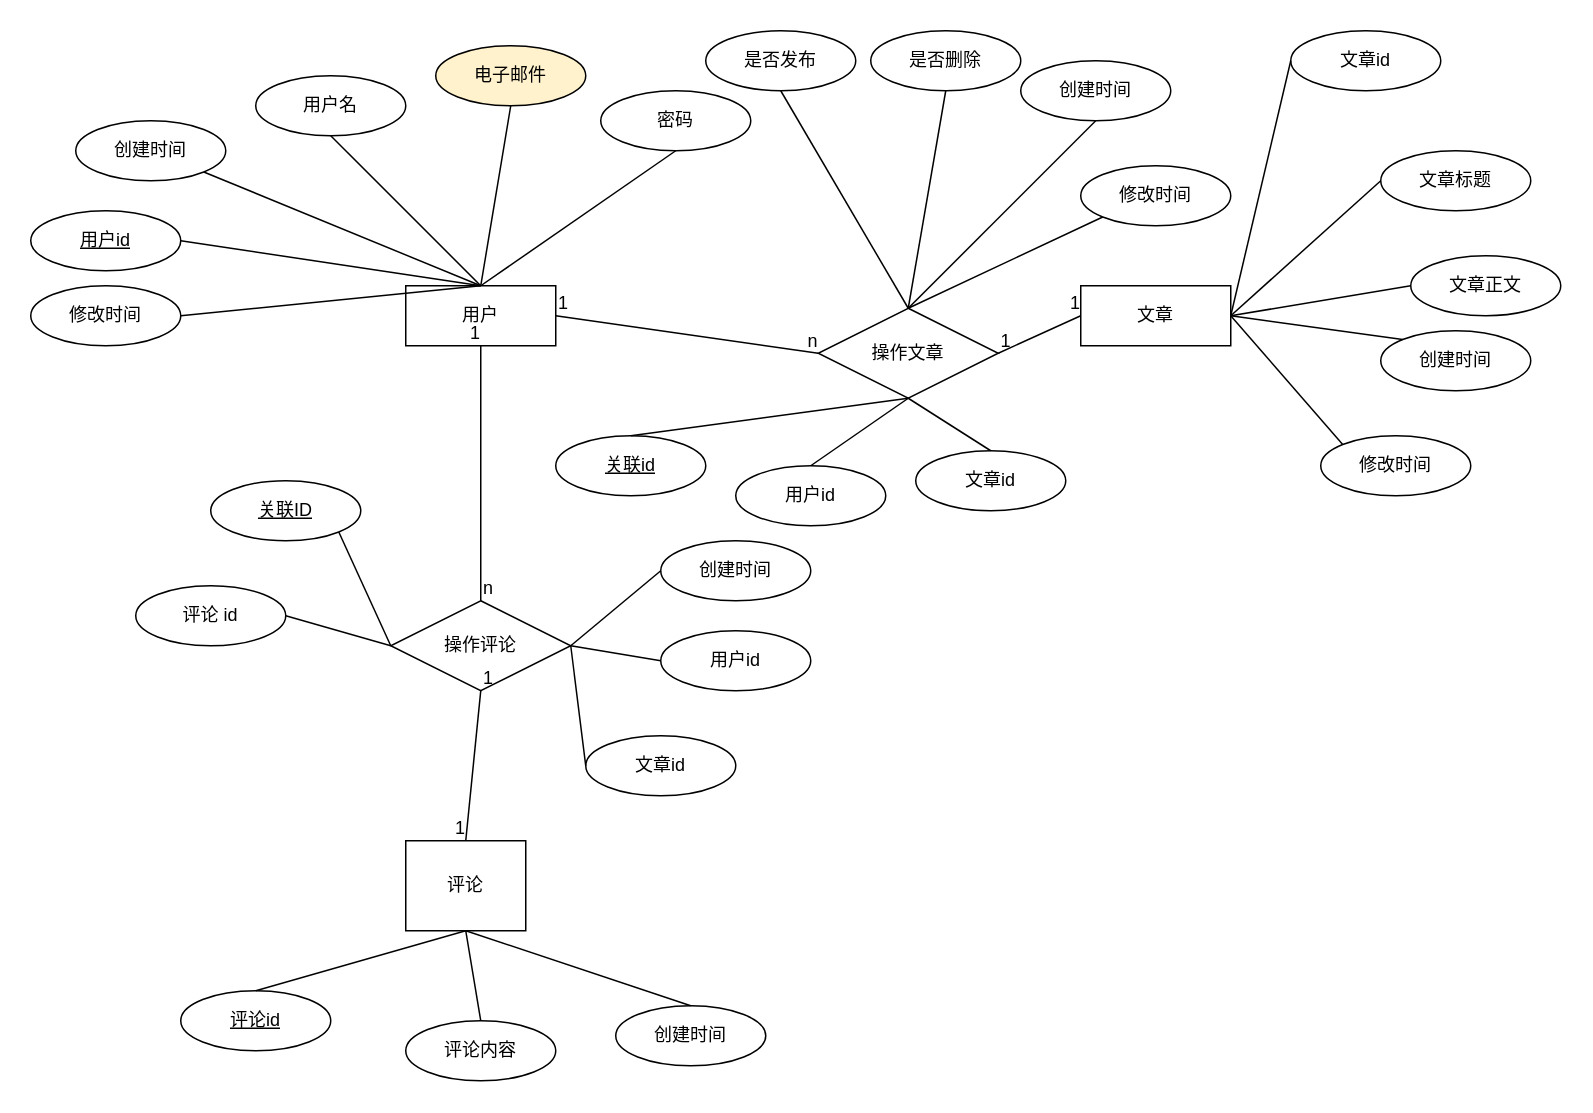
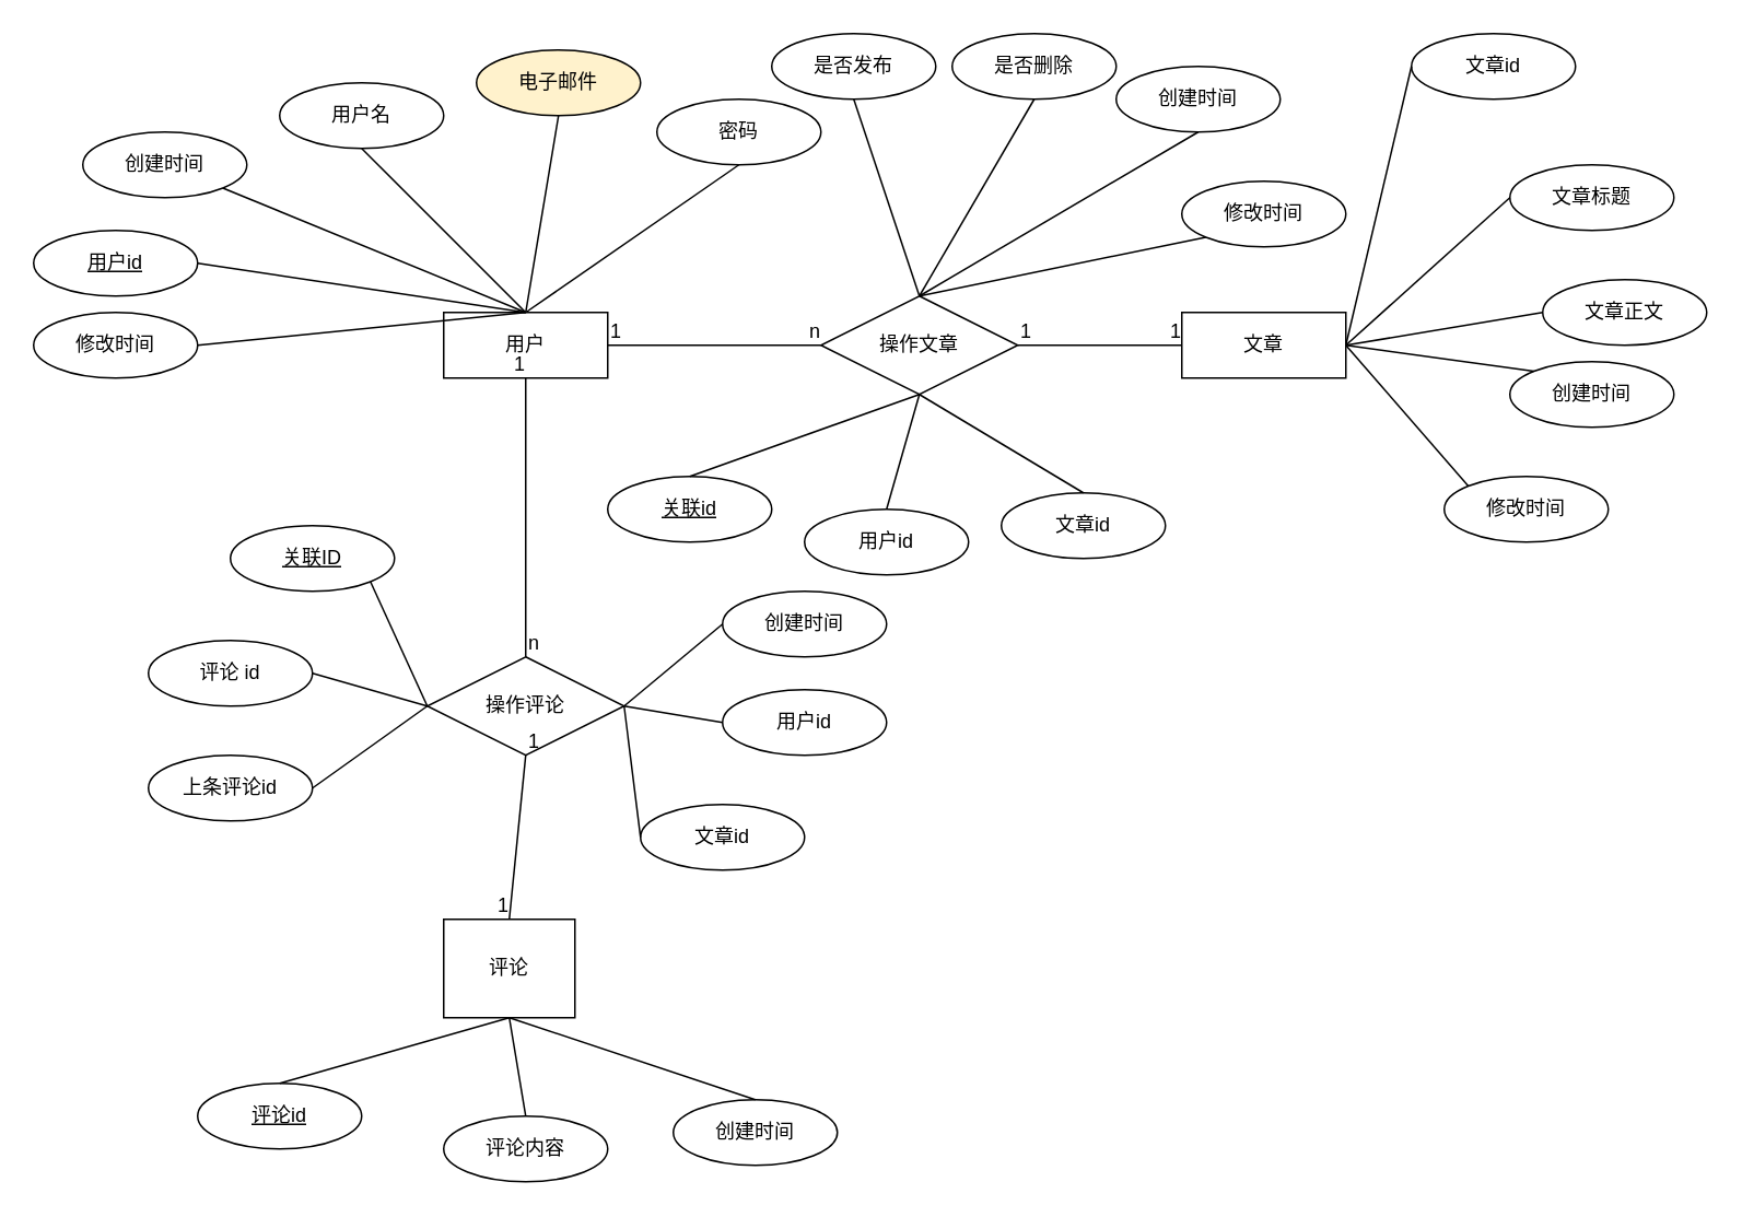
- <mxCell id="2" value="操作文章" style="shape=rhombus;perimeter=rhombusPerimeter;whiteSpace=wrap;html=1;align=center;" vertex="1" parent="1"><mxGeometry x="545" y="205" width="120" height="60" as="geometry" /></mxCell>
+ <mxCell id="2" value="操作文章" style="shape=rhombus;perimeter=rhombusPerimeter;whiteSpace=wrap;html=1;align=center;" vertex="1" parent="1"><mxGeometry x="500" y="180" width="120" height="60" as="geometry" /></mxCell>
+ <mxCell id="62" value="" style="endArrow=none;html=1;rounded=0;entryX=1;entryY=0.5;entryDx=0;entryDy=0;exitX=0;exitY=0.5;exitDx=0;exitDy=0;" edge="1" parent="1" source="18" target="58"><mxGeometry relative="1" as="geometry"><mxPoint x="260" y="400" as="sourcePoint" /><mxPoint x="620" y="340" as="targetPoint" /></mxGeometry></mxCell>
+ <mxCell id="58" value="上条评论id" style="ellipse;whiteSpace=wrap;html=1;align=center;" vertex="1" parent="1"><mxGeometry x="90" y="460" width="100" height="40" as="geometry" /></mxCell>
